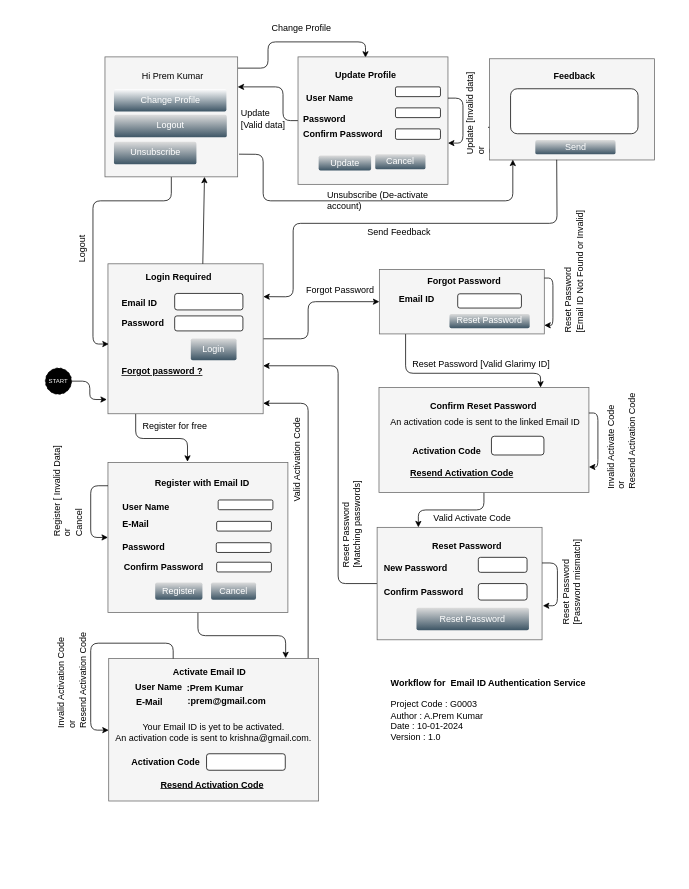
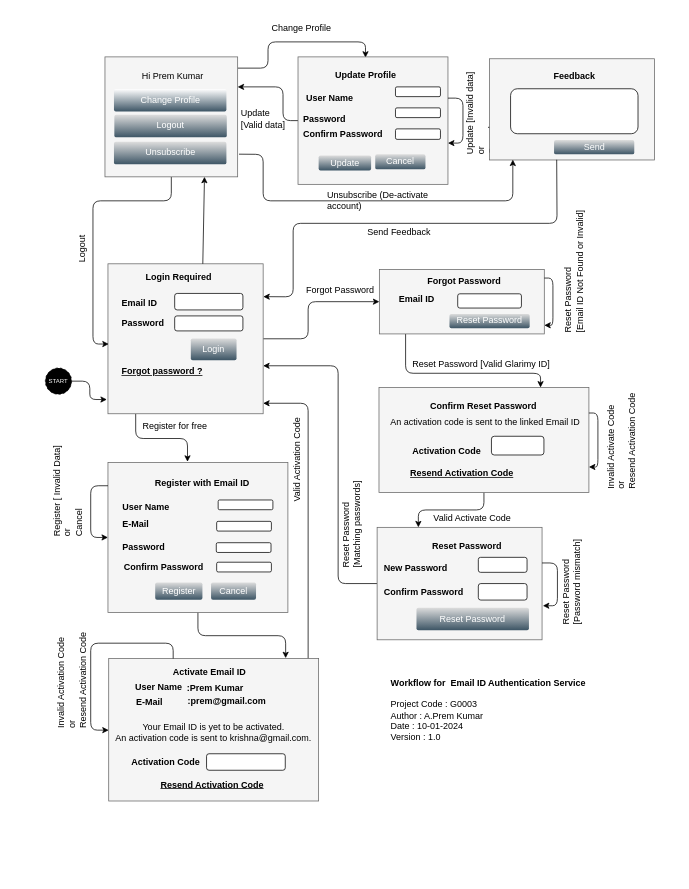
- <mxCell id="100" value="Send" style="strokeWidth=1;html=1;shadow=0;dashed=0;shape=mxgraph.ios.iButton;strokeColor=#444444;fontColor=#ffffff;buttonText=;fontSize=12;fillColor=#dddddd;fillColor2=#3D5565;whiteSpace=wrap;align=center;" parent="1" vertex="1"><mxGeometry x="713.5" y="186" width="107" height="19" as="geometry" /></mxCell>
+ <mxCell id="100" value="Send" style="strokeWidth=1;html=1;shadow=0;dashed=0;shape=mxgraph.ios.iButton;strokeColor=#444444;fontColor=#ffffff;buttonText=;fontSize=12;fillColor=#dddddd;fillColor2=#3D5565;whiteSpace=wrap;align=center;" parent="1" vertex="1"><mxGeometry x="738.5" y="186" width="107" height="19" as="geometry" /></mxCell>
- <mxCell id="55" value="&lt;font style=&quot;font-size: 12px;&quot;&gt;Unsubscribe&lt;/font&gt;" style="strokeWidth=1;html=1;shadow=0;dashed=0;shape=mxgraph.ios.iButton;strokeColor=#444444;fontColor=#ffffff;buttonText=;fontSize=12;fillColor=#dddddd;fillColor2=#3D5565;whiteSpace=wrap;align=center;" parent="1" vertex="1"><mxGeometry x="151.5" y="188.333" width="110" height="30" as="geometry" /></mxCell>
+ <mxCell id="55" value="&lt;font style=&quot;font-size: 12px;&quot;&gt;Unsubscribe&lt;/font&gt;" style="strokeWidth=1;html=1;shadow=0;dashed=0;shape=mxgraph.ios.iButton;strokeColor=#444444;fontColor=#ffffff;buttonText=;fontSize=12;fillColor=#dddddd;fillColor2=#3D5565;whiteSpace=wrap;align=center;" parent="1" vertex="1"><mxGeometry x="151.5" y="188.333" width="150" height="30" as="geometry" /></mxCell>
